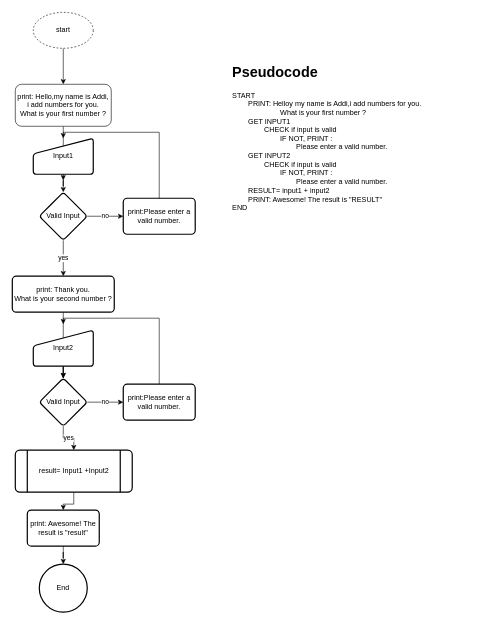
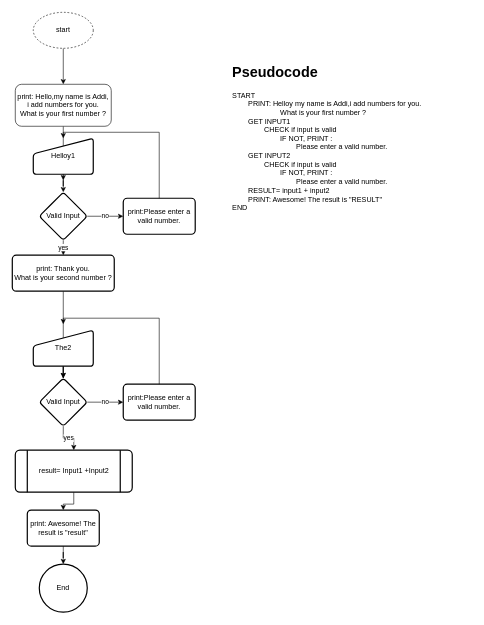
- <mxCell id="7" value="Input1" style="html=1;strokeWidth=2;shape=manualInput;whiteSpace=wrap;rounded=1;size=26;arcSize=11;" vertex="1" parent="1"><mxGeometry x="55" y="230" width="100" height="60" as="geometry" /></mxCell>
+ <mxCell id="7" value="Helloy1" style="html=1;strokeWidth=2;shape=manualInput;whiteSpace=wrap;rounded=1;size=26;arcSize=11;" vertex="1" parent="1"><mxGeometry x="55" y="230" width="100" height="60" as="geometry" /></mxCell>
- <mxCell id="13" value="print: Thank you.&lt;br&gt;What is your second number ?" style="whiteSpace=wrap;html=1;strokeWidth=2;rounded=1;arcSize=11;" vertex="1" parent="1"><mxGeometry x="20" y="460" width="170" height="60" as="geometry" /></mxCell>
+ <mxCell id="13" value="print: Thank you.&lt;br&gt;What is your second number ?" style="whiteSpace=wrap;html=1;strokeWidth=2;rounded=1;arcSize=11;" vertex="1" parent="1"><mxGeometry x="20" y="425" width="170" height="60" as="geometry" /></mxCell>
- <mxCell id="15" value="Input2" style="html=1;strokeWidth=2;shape=manualInput;whiteSpace=wrap;rounded=1;size=26;arcSize=11;" vertex="1" parent="1"><mxGeometry x="55" y="550" width="100" height="60" as="geometry" /></mxCell>
+ <mxCell id="15" value="The2" style="html=1;strokeWidth=2;shape=manualInput;whiteSpace=wrap;rounded=1;size=26;arcSize=11;" vertex="1" parent="1"><mxGeometry x="55" y="550" width="100" height="60" as="geometry" /></mxCell>
